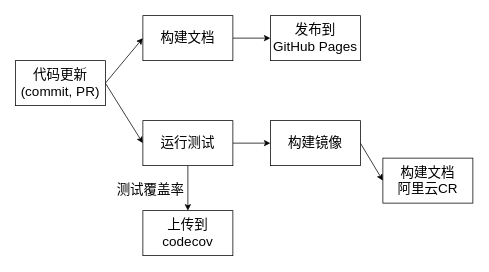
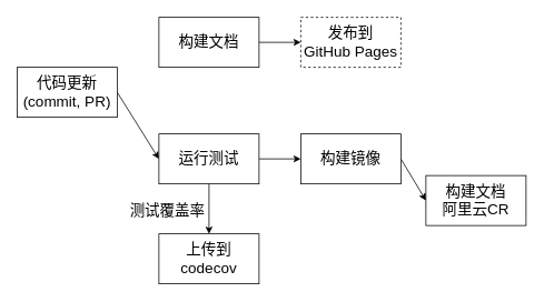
- <mxCell id="12" value="发布到&#10;GitHub Pages" style="rounded=0;whiteSpace=wrap;fontSize=18;labelBackgroundColor=none;" parent="1" vertex="1"><mxGeometry x="360" y="20" width="120" height="60" as="geometry" /></mxCell>
+ <mxCell id="12" value="发布到&#10;GitHub Pages" style="rounded=0;whiteSpace=wrap;fontSize=18;labelBackgroundColor=none;dashed=1;" parent="1" vertex="1"><mxGeometry x="360" y="20" width="120" height="60" as="geometry" /></mxCell>
- <mxCell id="2" value="" style="edgeStyle=none;exitX=1;exitY=0.5;exitDx=0;exitDy=0;entryX=0;entryY=0.5;entryDx=0;entryDy=0;fontSize=18;labelBackgroundColor=none;" parent="1" source="4" target="6" edge="1"><mxGeometry relative="1" as="geometry" /></mxCell>
